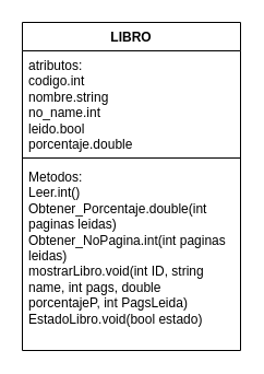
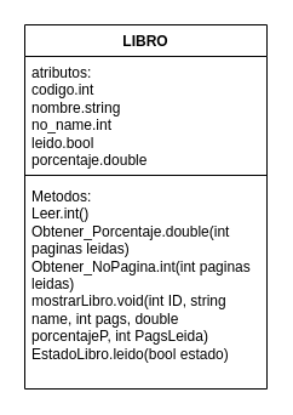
- <mxCell id="5" value="Metodos:&lt;br&gt;Leer.int()&lt;br&gt;Obtener_Porcentaje.double(int paginas leidas)&lt;br&gt;Obtener_NoPagina.int(int paginas leidas)&lt;br&gt;mostrarLibro.void(int ID, string name, int pags, double porcentajeP, int PagsLeida)&lt;br&gt;EstadoLibro.void(bool estado)" style="text;strokeColor=none;fillColor=none;align=left;verticalAlign=top;spacingLeft=4;spacingRight=4;overflow=hidden;rotatable=0;points=[[0,0.5],[1,0.5]];portConstraint=eastwest;whiteSpace=wrap;html=1;" parent="2" vertex="1"><mxGeometry y="128" width="200" height="172" as="geometry" /></mxCell>
+ <mxCell id="5" value="Metodos:&lt;br&gt;Leer.int()&lt;br&gt;Obtener_Porcentaje.double(int paginas leidas)&lt;br&gt;Obtener_NoPagina.int(int paginas leidas)&lt;br&gt;mostrarLibro.void(int ID, string name, int pags, double porcentajeP, int PagsLeida)&lt;br&gt;EstadoLibro.leido(bool estado)" style="text;strokeColor=none;fillColor=none;align=left;verticalAlign=top;spacingLeft=4;spacingRight=4;overflow=hidden;rotatable=0;points=[[0,0.5],[1,0.5]];portConstraint=eastwest;whiteSpace=wrap;html=1;" parent="2" vertex="1"><mxGeometry y="128" width="200" height="172" as="geometry" /></mxCell>
